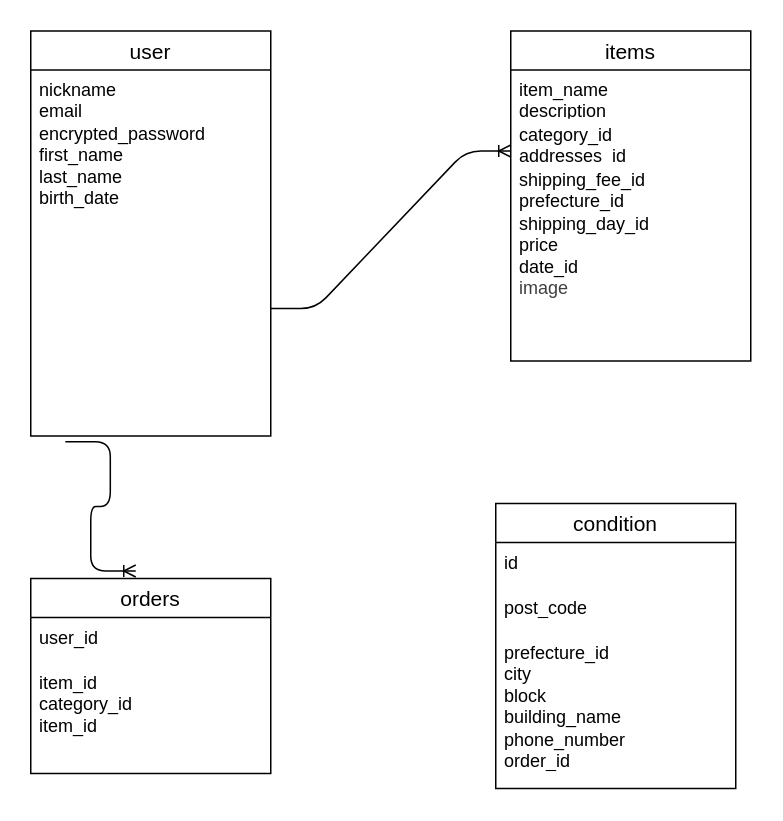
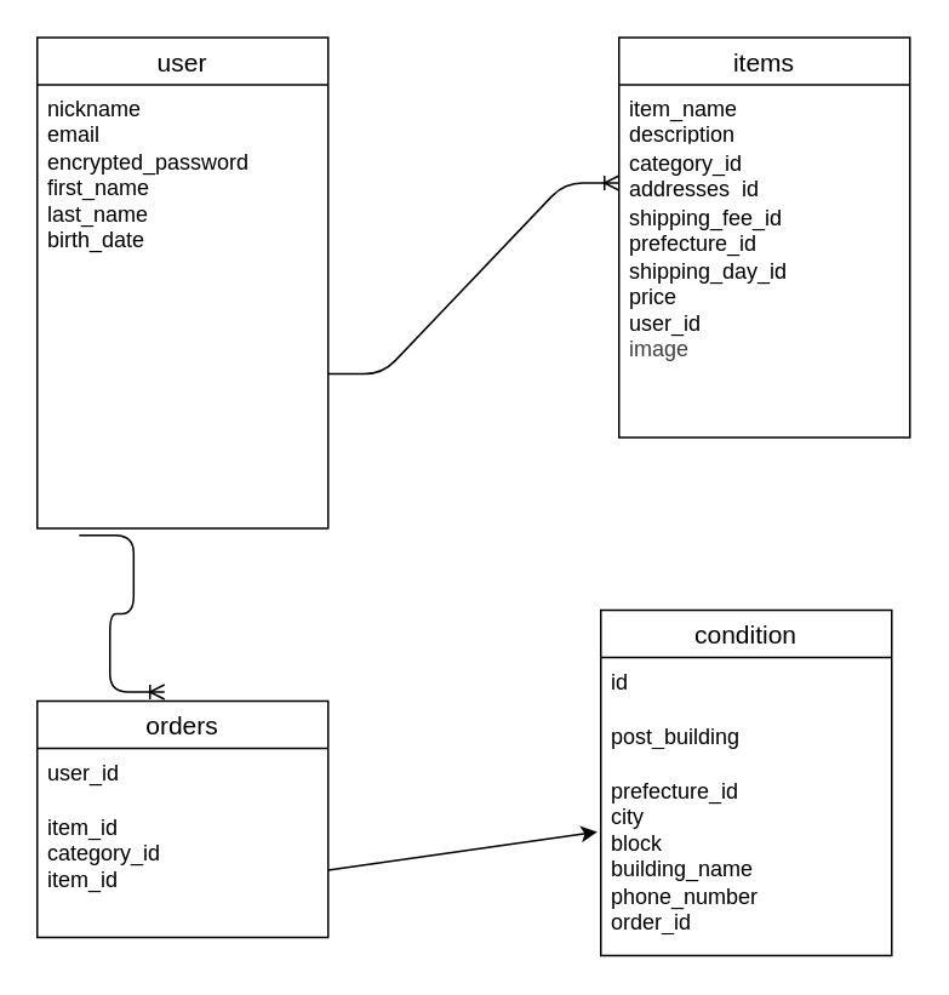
- <mxCell id="7" value="shipping_fee_id&lt;div&gt;&lt;font color=&quot;#000000&quot;&gt;prefecture_id&lt;/font&gt;&lt;/div&gt;&lt;div&gt;&lt;font color=&quot;#000000&quot;&gt;shipping_day_id&lt;/font&gt;&lt;/div&gt;&lt;div&gt;&lt;font color=&quot;#000000&quot;&gt;price&lt;/font&gt;&lt;/div&gt;&lt;div&gt;&lt;font color=&quot;#000000&quot;&gt;date_id&lt;/font&gt;&lt;/div&gt;&lt;div&gt;&lt;span style=&quot;background-color: transparent; color: rgb(63, 63, 63);&quot;&gt;image&lt;/span&gt;&lt;/div&gt;&lt;div&gt;&lt;div&gt;&lt;br&gt;&lt;/div&gt;&lt;/div&gt;" style="text;strokeColor=none;fillColor=none;spacingLeft=4;spacingRight=4;overflow=hidden;rotatable=0;points=[[0,0.5],[1,0.5]];portConstraint=eastwest;fontSize=12;whiteSpace=wrap;html=1;" vertex="1" parent="4"><mxGeometry y="86" width="160" height="134" as="geometry" /></mxCell>
+ <mxCell id="7" value="shipping_fee_id&lt;div&gt;&lt;font color=&quot;#000000&quot;&gt;prefecture_id&lt;/font&gt;&lt;/div&gt;&lt;div&gt;&lt;font color=&quot;#000000&quot;&gt;shipping_day_id&lt;/font&gt;&lt;/div&gt;&lt;div&gt;&lt;font color=&quot;#000000&quot;&gt;price&lt;/font&gt;&lt;/div&gt;&lt;div&gt;&lt;font color=&quot;#000000&quot;&gt;user_id&lt;/font&gt;&lt;/div&gt;&lt;div&gt;&lt;span style=&quot;background-color: transparent; color: rgb(63, 63, 63);&quot;&gt;image&lt;/span&gt;&lt;/div&gt;&lt;div&gt;&lt;div&gt;&lt;br&gt;&lt;/div&gt;&lt;/div&gt;" style="text;strokeColor=none;fillColor=none;spacingLeft=4;spacingRight=4;overflow=hidden;rotatable=0;points=[[0,0.5],[1,0.5]];portConstraint=eastwest;fontSize=12;whiteSpace=wrap;html=1;" vertex="1" parent="4"><mxGeometry y="86" width="160" height="134" as="geometry" /></mxCell>
- <mxCell id="15" value="post_code" style="text;strokeColor=none;fillColor=none;spacingLeft=4;spacingRight=4;overflow=hidden;rotatable=0;points=[[0,0.5],[1,0.5]];portConstraint=eastwest;fontSize=12;whiteSpace=wrap;html=1;" vertex="1" parent="13"><mxGeometry y="56" width="160" height="30" as="geometry" /></mxCell>
+ <mxCell id="15" value="post_building" style="text;strokeColor=none;fillColor=none;spacingLeft=4;spacingRight=4;overflow=hidden;rotatable=0;points=[[0,0.5],[1,0.5]];portConstraint=eastwest;fontSize=12;whiteSpace=wrap;html=1;" vertex="1" parent="13"><mxGeometry y="56" width="160" height="30" as="geometry" /></mxCell>
+ <mxCell id="17" style="edgeStyle=none;html=1;exitX=1;exitY=0.5;exitDx=0;exitDy=0;entryX=-0.012;entryY=0.346;entryDx=0;entryDy=0;entryPerimeter=0;" edge="1" parent="1" source="10" target="16"><mxGeometry relative="1" as="geometry" /></mxCell>
